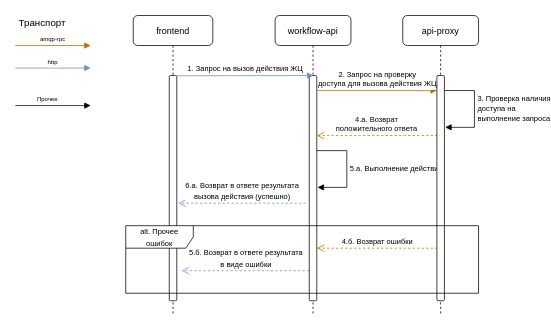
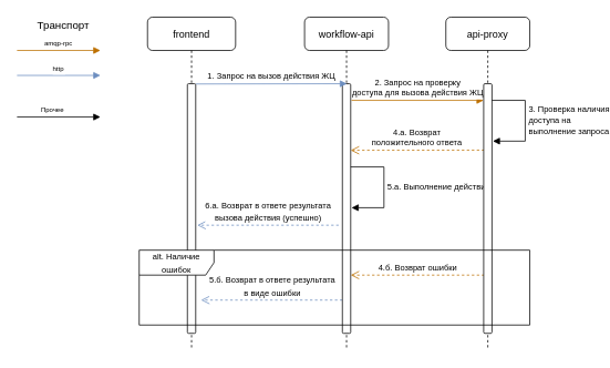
- <mxCell id="20" value="Транспорт" style="text;html=1;strokeColor=none;fillColor=none;align=center;verticalAlign=middle;whiteSpace=wrap;rounded=0;fontSize=13;" vertex="1" parent="1"><mxGeometry x="36" y="20" width="40" height="20" as="geometry" /></mxCell>
+ <mxCell id="20" value="Транспорт" style="text;html=1;strokeColor=none;fillColor=none;align=center;verticalAlign=middle;whiteSpace=wrap;rounded=0;fontSize=13;" vertex="1" parent="1"><mxGeometry x="56" y="20" width="40" height="20" as="geometry" /></mxCell>
- <mxCell id="16" value="&lt;font style=&quot;font-size: 10px;&quot;&gt;alt. Прочее ошибок&lt;/font&gt;" style="shape=umlFrame;whiteSpace=wrap;html=1;pointerEvents=0;width=90;height=30;rounded=1;" vertex="1" parent="1"><mxGeometry x="167" y="300" width="470" height="90" as="geometry" /></mxCell>
+ <mxCell id="16" value="&lt;font style=&quot;font-size: 10px;&quot;&gt;alt. Наличие ошибок&lt;/font&gt;" style="shape=umlFrame;whiteSpace=wrap;html=1;pointerEvents=0;width=90;height=30;rounded=1;" vertex="1" parent="1"><mxGeometry x="167" y="300" width="470" height="90" as="geometry" /></mxCell>
